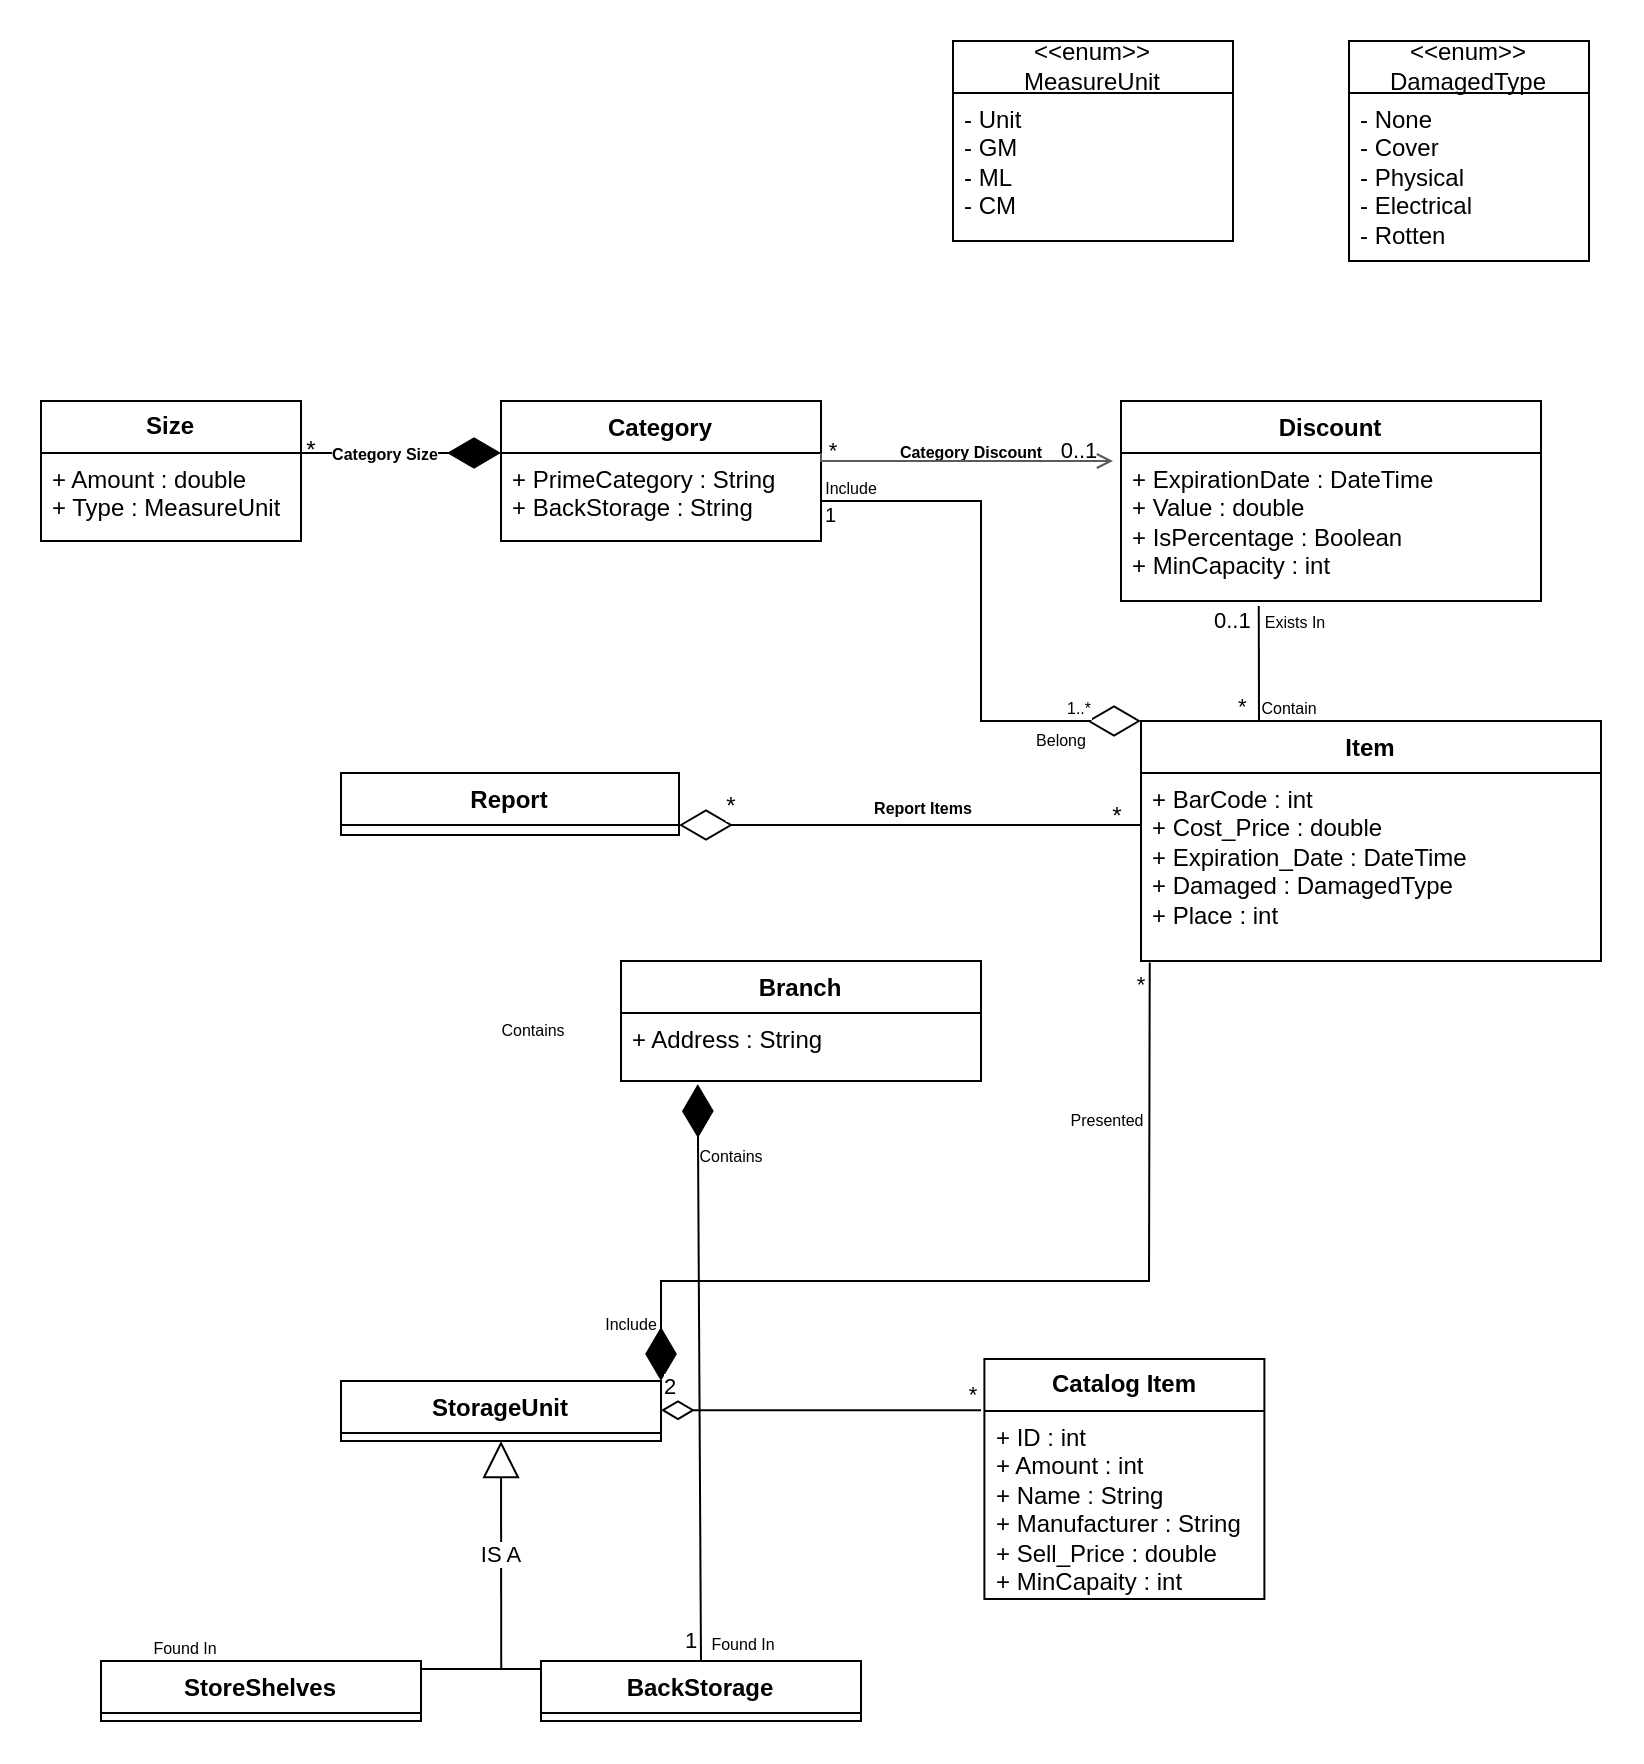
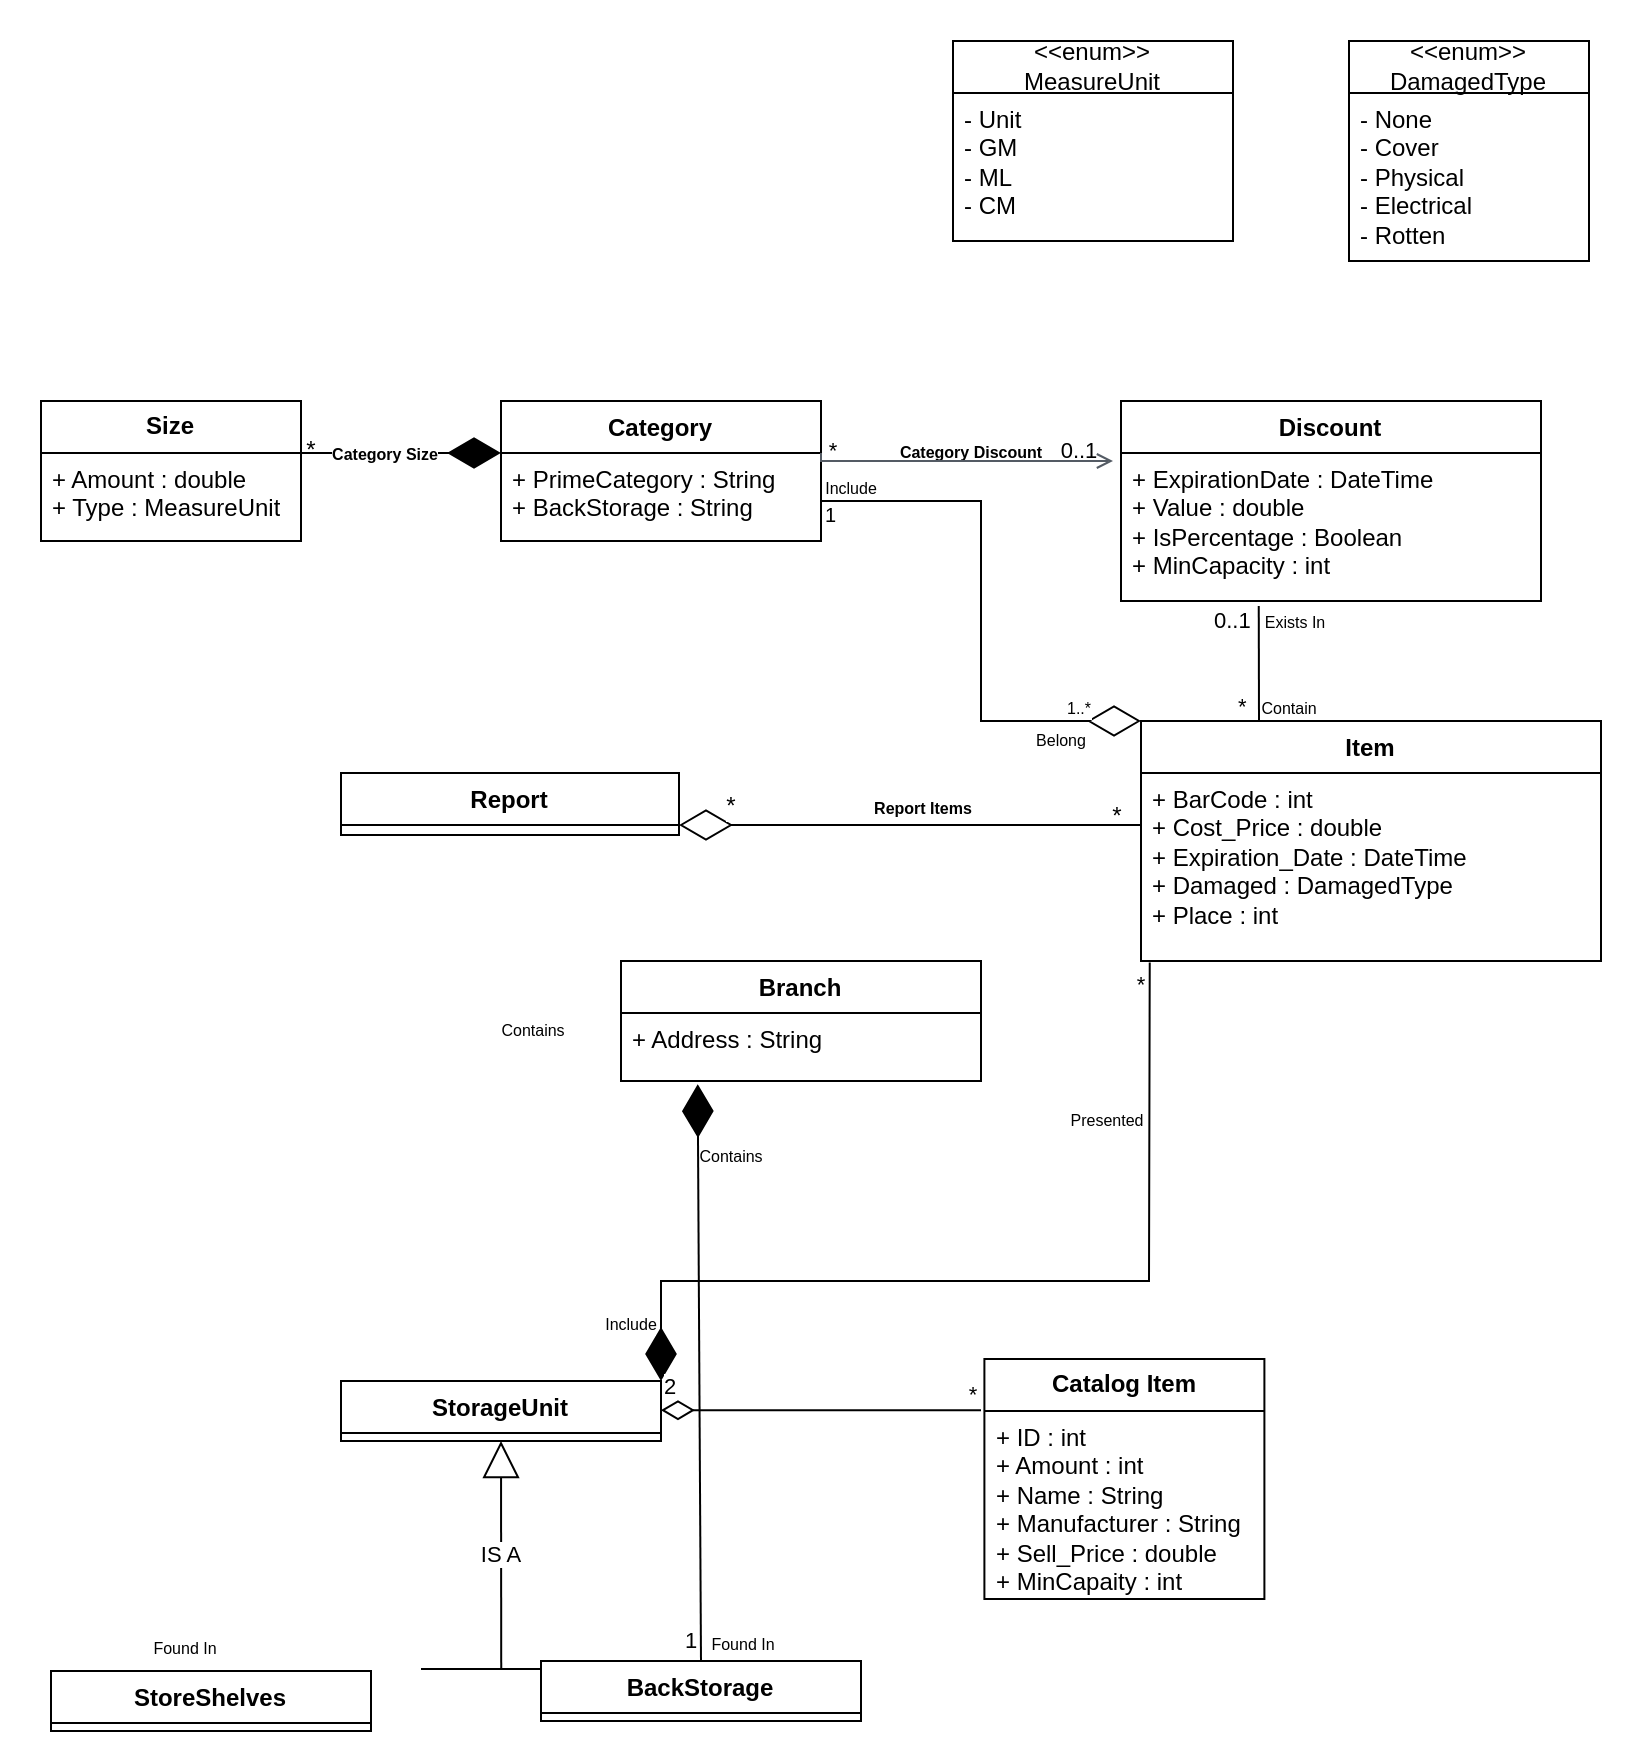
- <mxCell id="6" value="StoreShelves" style="swimlane;fontStyle=1;align=center;verticalAlign=top;childLayout=stackLayout;horizontal=1;startSize=26;horizontalStack=0;resizeParent=1;resizeParentMax=0;resizeLast=0;collapsible=1;marginBottom=0;whiteSpace=wrap;html=1;" parent="1" vertex="1"><mxGeometry x="50" y="830" width="160" height="30" as="geometry" /></mxCell>
+ <mxCell id="6" value="StoreShelves" style="swimlane;fontStyle=1;align=center;verticalAlign=top;childLayout=stackLayout;horizontal=1;startSize=26;horizontalStack=0;resizeParent=1;resizeParentMax=0;resizeLast=0;collapsible=1;marginBottom=0;whiteSpace=wrap;html=1;" parent="1" vertex="1"><mxGeometry x="25" y="835" width="160" height="30" as="geometry" /></mxCell>
